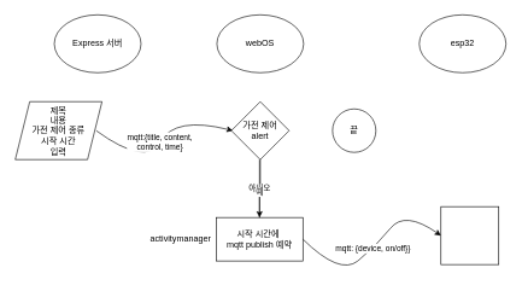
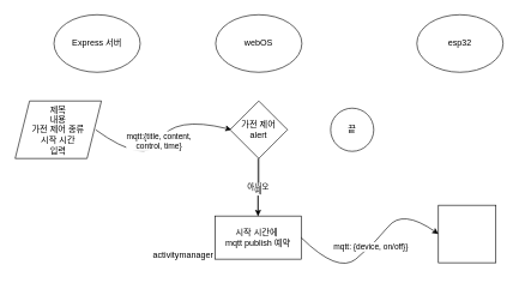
- <mxCell id="12" value="activitymanager" style="text;html=1;strokeColor=none;fillColor=none;align=center;verticalAlign=middle;whiteSpace=wrap;rounded=0;" vertex="1" parent="1"><mxGeometry x="219" y="315" width="60" height="30" as="geometry" /></mxCell>
+ <mxCell id="12" value="activitymanager" style="text;html=1;strokeColor=none;fillColor=none;align=center;verticalAlign=middle;whiteSpace=wrap;rounded=0;" vertex="1" parent="1"><mxGeometry x="224" y="340" width="60" height="30" as="geometry" /></mxCell>
